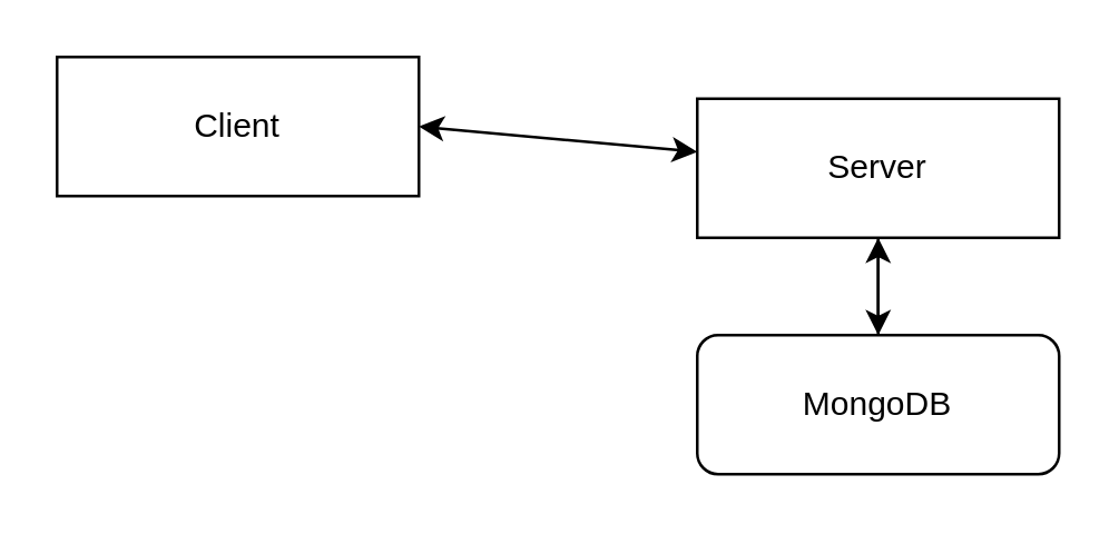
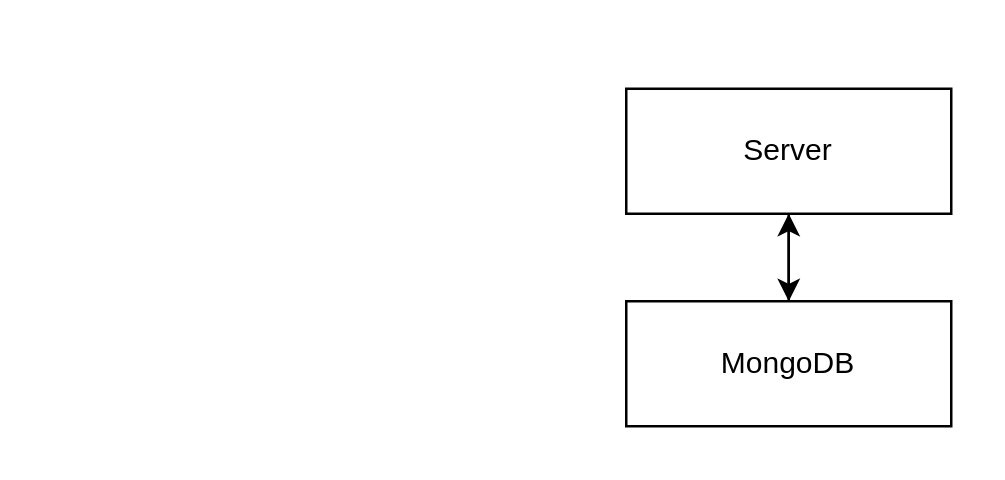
- <mxCell id="2" value="Client" style="rounded=0;whiteSpace=wrap;html=1;" parent="1" vertex="1"><mxGeometry x="20" y="20" width="130" height="50" as="geometry" /></mxCell>
- <mxCell id="5" value="" style="endArrow=classic;startArrow=classic;html=1;rounded=0;exitX=1;exitY=0.5;exitDx=0;exitDy=0;" parent="1" source="2" target="4" edge="1"><mxGeometry width="50" height="50" relative="1" as="geometry"><mxPoint x="260" y="130" as="sourcePoint" /><mxPoint x="310" y="80" as="targetPoint" /></mxGeometry></mxCell>
- <mxCell id="7" value="MongoDB" style="whiteSpace=wrap;html=1;rounded=1;" vertex="1" parent="1"><mxGeometry x="250" y="120" width="130" height="50" as="geometry" /></mxCell>
+ <mxCell id="7" value="MongoDB" style="rounded=0;whiteSpace=wrap;html=1;" vertex="1" parent="1"><mxGeometry x="250" y="120" width="130" height="50" as="geometry" /></mxCell>
